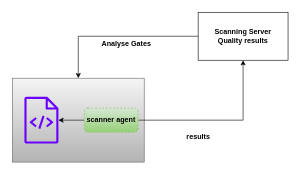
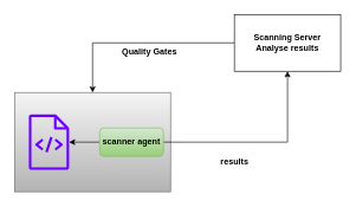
- <mxCell id="8" value="&lt;b&gt;Scanning Server&lt;/b&gt;&lt;div&gt;&lt;b&gt;Quality results&lt;/b&gt;&lt;/div&gt;" style="rounded=0;whiteSpace=wrap;html=1;" vertex="1" parent="1"><mxGeometry x="330" y="20" width="150" height="80" as="geometry" /></mxCell>
+ <mxCell id="8" value="&lt;b&gt;Scanning Server&lt;/b&gt;&lt;div&gt;&lt;b&gt;Analyse results&lt;/b&gt;&lt;/div&gt;" style="rounded=0;whiteSpace=wrap;html=1;" vertex="1" parent="1"><mxGeometry x="330" y="20" width="150" height="80" as="geometry" /></mxCell>
- <mxCell id="10" value="&lt;b&gt;Analyse Gates&lt;/b&gt;" style="text;html=1;align=center;verticalAlign=middle;resizable=0;points=[];autosize=1;strokeColor=none;fillColor=none;" vertex="1" parent="1"><mxGeometry x="160" y="58" width="100" height="30" as="geometry" /></mxCell>
+ <mxCell id="10" value="&lt;b&gt;Quality Gates&lt;/b&gt;" style="text;html=1;align=center;verticalAlign=middle;resizable=0;points=[];autosize=1;strokeColor=none;fillColor=none;" vertex="1" parent="1"><mxGeometry x="160" y="58" width="100" height="30" as="geometry" /></mxCell>
- <mxCell id="6" value="&lt;b&gt;scanner agent&lt;/b&gt;" style="rounded=1;whiteSpace=wrap;html=1;fillColor=#d5e8d4;gradientColor=#97d077;strokeColor=#82b366;dashed=1;" vertex="1" parent="1"><mxGeometry x="140" y="180" width="90" height="40" as="geometry" /></mxCell>
+ <mxCell id="6" value="&lt;b&gt;scanner agent&lt;/b&gt;" style="rounded=1;whiteSpace=wrap;html=1;fillColor=#d5e8d4;gradientColor=#97d077;strokeColor=#82b366;" vertex="1" parent="1"><mxGeometry x="140" y="180" width="90" height="40" as="geometry" /></mxCell>
